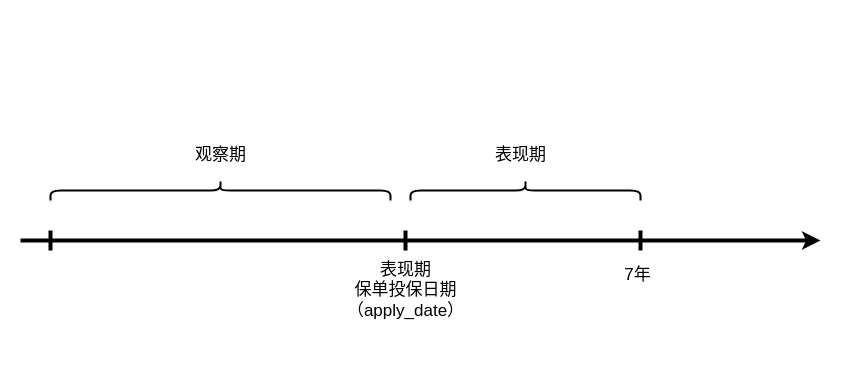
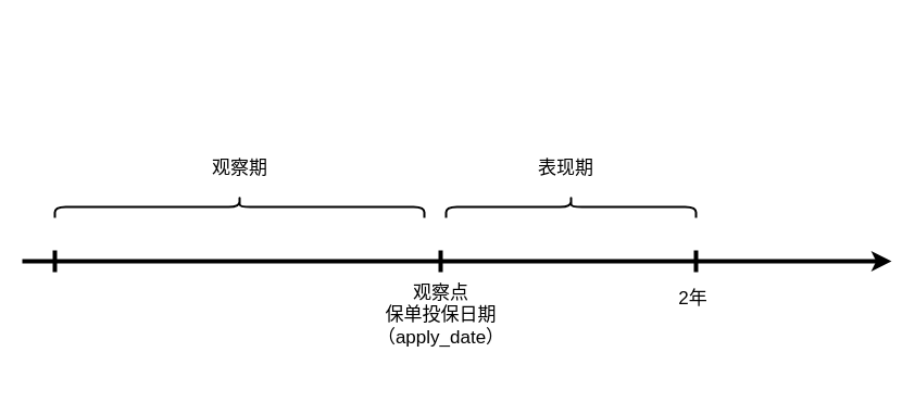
- <mxCell id="7" value="7年" style="text;html=1;strokeColor=none;fillColor=none;align=center;verticalAlign=middle;whiteSpace=wrap;rounded=0;fontSize=17;" vertex="1" parent="1"><mxGeometry x="620" y="260" width="35" height="30" as="geometry" /></mxCell>
+ <mxCell id="7" value="2年" style="text;html=1;strokeColor=none;fillColor=none;align=center;verticalAlign=middle;whiteSpace=wrap;rounded=0;fontSize=17;" vertex="1" parent="1"><mxGeometry x="620" y="260" width="35" height="30" as="geometry" /></mxCell>
- <mxCell id="4" value="表现期&lt;br style=&quot;font-size: 17px;&quot;&gt;保单投保日期&lt;br&gt;（apply_date）" style="text;html=1;strokeColor=none;fillColor=none;align=center;verticalAlign=middle;whiteSpace=wrap;rounded=0;fontSize=17;" vertex="1" parent="1"><mxGeometry x="318" y="260" width="175" height="60" as="geometry" /></mxCell>
+ <mxCell id="4" value="观察点&lt;br style=&quot;font-size: 17px;&quot;&gt;保单投保日期&lt;br&gt;（apply_date）" style="text;html=1;strokeColor=none;fillColor=none;align=center;verticalAlign=middle;whiteSpace=wrap;rounded=0;fontSize=17;" vertex="1" parent="1"><mxGeometry x="318" y="260" width="175" height="60" as="geometry" /></mxCell>
